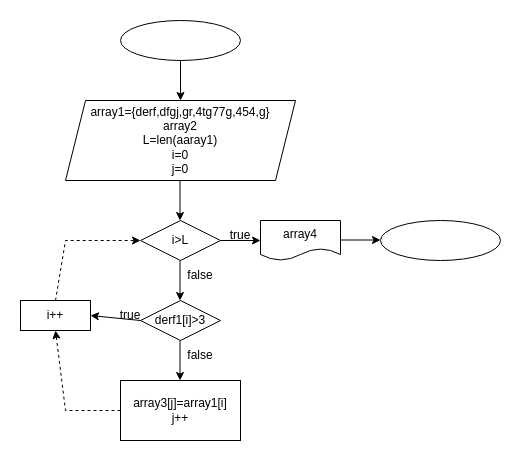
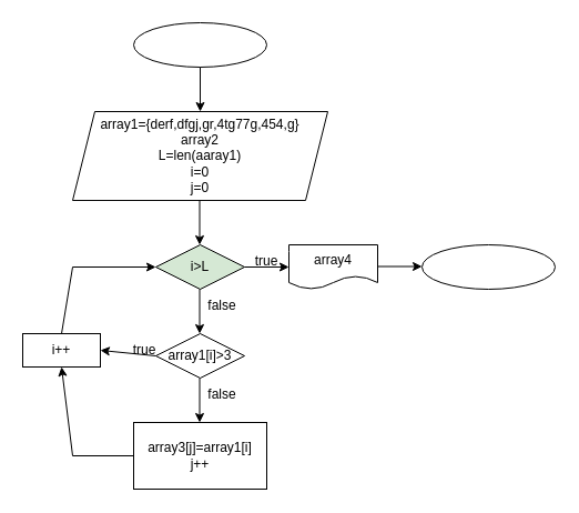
- <mxCell id="12" value="" style="endArrow=classic;html=1;rounded=0;entryX=0;entryY=0.5;entryDx=0;entryDy=0;exitX=0.5;exitY=0;exitDx=0;exitDy=0;dashed=1;" parent="1" source="10" target="4" edge="1"><mxGeometry width="50" height="50" relative="1" as="geometry"><mxPoint x="65" y="300" as="sourcePoint" /><mxPoint x="115" y="275" as="targetPoint" /><Array as="points"><mxPoint x="65" y="240" /></Array></mxGeometry></mxCell>
+ <mxCell id="12" value="" style="endArrow=classic;html=1;rounded=0;entryX=0;entryY=0.5;entryDx=0;entryDy=0;exitX=0.5;exitY=0;exitDx=0;exitDy=0;" parent="1" source="10" target="4" edge="1"><mxGeometry width="50" height="50" relative="1" as="geometry"><mxPoint x="65" y="300" as="sourcePoint" /><mxPoint x="115" y="275" as="targetPoint" /><Array as="points"><mxPoint x="65" y="240" /></Array></mxGeometry></mxCell>
- <mxCell id="4" value="i&amp;gt;L" style="rhombus;whiteSpace=wrap;html=1;" parent="1" vertex="1"><mxGeometry x="140" y="220" width="80" height="40" as="geometry" /></mxCell>
+ <mxCell id="4" value="i&amp;gt;L" style="rhombus;whiteSpace=wrap;html=1;fillColor=#d5e8d4;" parent="1" vertex="1"><mxGeometry x="140" y="220" width="80" height="40" as="geometry" /></mxCell>
- <mxCell id="9" value="derf1[i]&amp;gt;3" style="rhombus;whiteSpace=wrap;html=1;" parent="1" vertex="1"><mxGeometry x="140" y="300" width="80" height="40" as="geometry" /></mxCell>
+ <mxCell id="9" value="array1[i]&amp;gt;3" style="rhombus;whiteSpace=wrap;html=1;" parent="1" vertex="1"><mxGeometry x="140" y="300" width="80" height="40" as="geometry" /></mxCell>
- <mxCell id="16" value="" style="endArrow=classic;html=1;rounded=0;exitX=0;exitY=0.5;exitDx=0;exitDy=0;entryX=0.5;entryY=1;entryDx=0;entryDy=0;dashed=1;" parent="1" source="14" target="10" edge="1"><mxGeometry width="50" height="50" relative="1" as="geometry"><mxPoint x="60" y="380" as="sourcePoint" /><mxPoint x="60" y="420" as="targetPoint" /><Array as="points"><mxPoint x="65" y="410" /></Array></mxGeometry></mxCell>
+ <mxCell id="16" value="" style="endArrow=classic;html=1;rounded=0;exitX=0;exitY=0.5;exitDx=0;exitDy=0;entryX=0.5;entryY=1;entryDx=0;entryDy=0;" parent="1" source="14" target="10" edge="1"><mxGeometry width="50" height="50" relative="1" as="geometry"><mxPoint x="60" y="380" as="sourcePoint" /><mxPoint x="60" y="420" as="targetPoint" /><Array as="points"><mxPoint x="65" y="410" /></Array></mxGeometry></mxCell>
